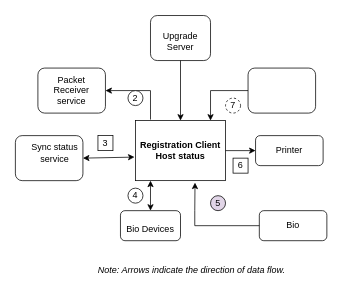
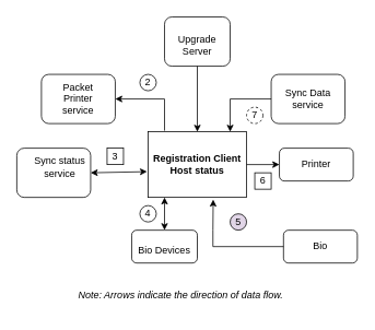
- <mxCell id="8" value="Packet Receiver service" style="text;html=1;strokeColor=none;fillColor=none;align=center;verticalAlign=middle;whiteSpace=wrap;rounded=0;" parent="1" vertex="1"><mxGeometry x="65" y="105" width="60" height="30" as="geometry" /></mxCell>
+ <mxCell id="8" value="Packet Printer service" style="text;html=1;strokeColor=none;fillColor=none;align=center;verticalAlign=middle;whiteSpace=wrap;rounded=0;" parent="1" vertex="1"><mxGeometry x="65" y="105" width="60" height="30" as="geometry" /></mxCell>
+ <mxCell id="10" value="Sync Data service" style="text;html=1;strokeColor=none;fillColor=none;align=center;verticalAlign=middle;whiteSpace=wrap;rounded=0;" parent="1" vertex="1"><mxGeometry x="345" y="105" width="60" height="30" as="geometry" /></mxCell>
- <mxCell id="29" value="2" style="ellipse;whiteSpace=wrap;html=1;aspect=fixed;" parent="1" vertex="1"><mxGeometry x="170" y="120" width="20" height="20" as="geometry" /></mxCell>
+ <mxCell id="29" value="2" style="ellipse;whiteSpace=wrap;html=1;aspect=fixed;" parent="1" vertex="1"><mxGeometry x="170" y="90" width="20" height="20" as="geometry" /></mxCell>
- <mxCell id="32" value="&lt;i&gt;Note: Arrows indicate the direction of data flow.&lt;/i&gt;" style="text;html=1;strokeColor=none;fillColor=none;align=center;verticalAlign=middle;whiteSpace=wrap;rounded=0;" parent="1" vertex="1"><mxGeometry x="60" y="340" width="390" height="40" as="geometry" /></mxCell>
+ <mxCell id="32" value="&lt;i&gt;Note: Arrows indicate the direction of data flow.&lt;/i&gt;" style="text;html=1;strokeColor=none;fillColor=none;align=center;verticalAlign=middle;whiteSpace=wrap;rounded=0;" parent="1" vertex="1"><mxGeometry x="25" y="340" width="390" height="40" as="geometry" /></mxCell>
